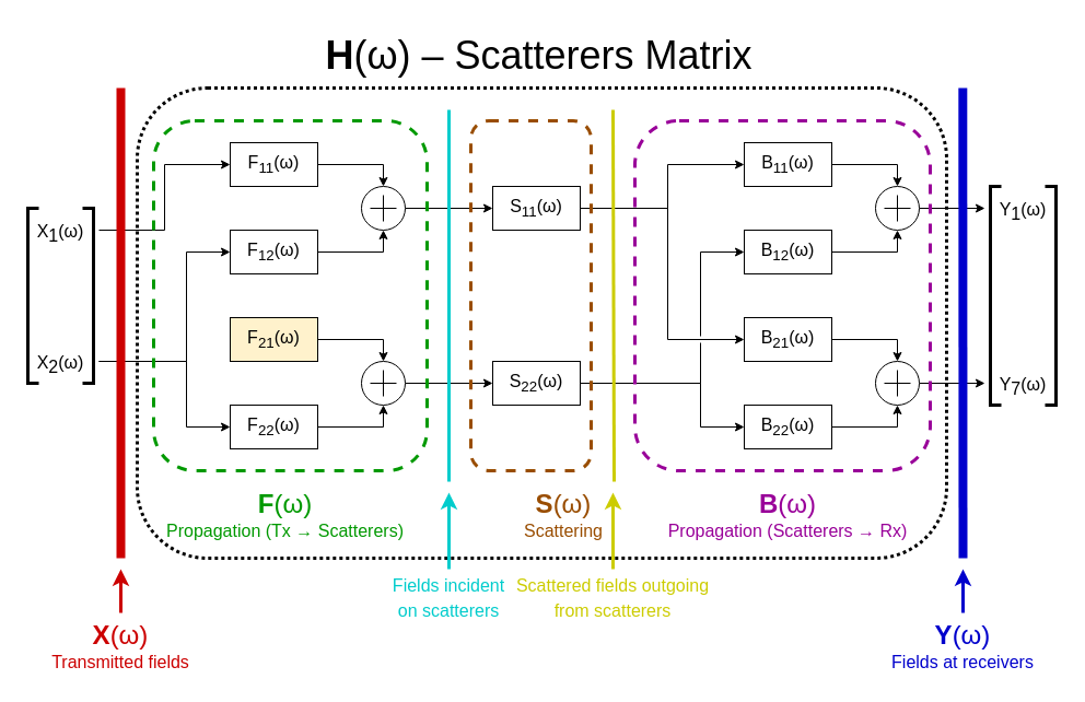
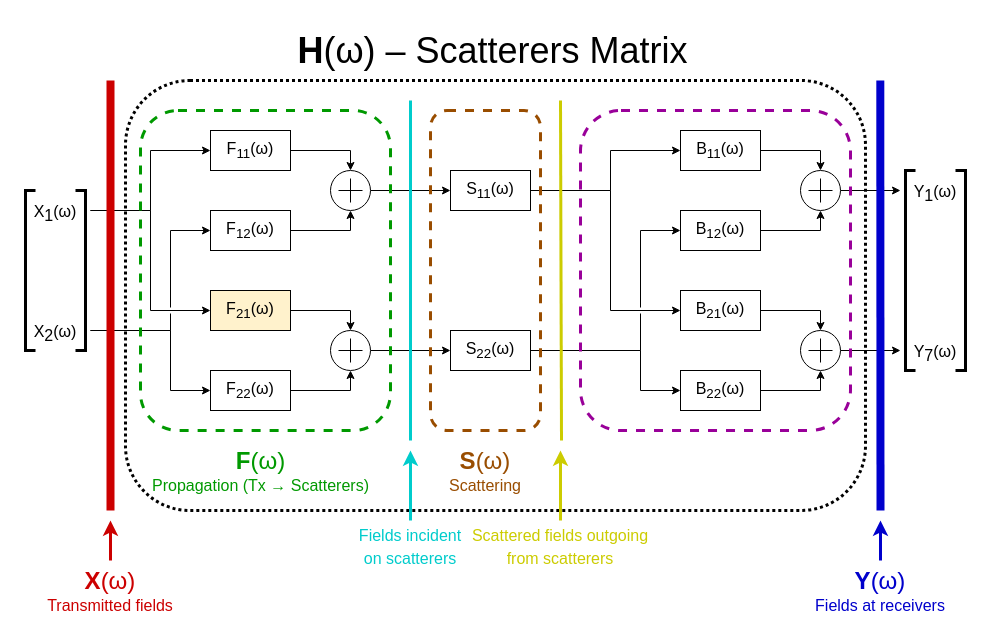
+ <mxCell id="6" style="edgeStyle=orthogonalEdgeStyle;rounded=0;jumpStyle=arc;orthogonalLoop=1;jettySize=auto;html=1;exitX=1;exitY=0.5;exitDx=0;exitDy=0;entryX=0;entryY=0.5;entryDx=0;entryDy=0;fontSize=16;" parent="1" source="7" target="14" edge="1"><mxGeometry relative="1" as="geometry"><Array as="points"><mxPoint x="90" y="210" /><mxPoint x="150" y="210" /><mxPoint x="150" y="310" /></Array></mxGeometry></mxCell>
- <mxCell id="49" value="&lt;div style=&quot;font-size: 24px;&quot;&gt;&lt;font color=&quot;#994d00&quot;&gt;&lt;span style=&quot;&quot;&gt;&lt;b&gt;S&lt;/b&gt;&lt;/span&gt;&lt;span style=&quot;&quot;&gt;(ω)&lt;/span&gt;&lt;/font&gt;&lt;/div&gt;&lt;span style=&quot;font-family: Helvetica; font-size: 16px; font-style: normal; font-variant-ligatures: normal; font-variant-caps: normal; font-weight: 400; letter-spacing: normal; orphans: 2; text-indent: 0px; text-transform: none; widows: 2; word-spacing: 0px; -webkit-text-stroke-width: 0px; background-color: rgb(248, 249, 250); text-decoration-thickness: initial; text-decoration-style: initial; text-decoration-color: initial; float: none; display: inline !important;&quot;&gt;&lt;div style=&quot;&quot;&gt;&lt;font color=&quot;#994d00&quot;&gt;Scattering&lt;/font&gt;&lt;/div&gt;&lt;/span&gt;" style="text;whiteSpace=wrap;html=1;align=center;" vertex="1" parent="1"><mxGeometry x="475" y="440" width="80" height="60" as="geometry" /></mxCell>
+ <mxCell id="49" value="&lt;div style=&quot;font-size: 24px;&quot;&gt;&lt;font color=&quot;#994d00&quot;&gt;&lt;span style=&quot;&quot;&gt;&lt;b&gt;S&lt;/b&gt;&lt;/span&gt;&lt;span style=&quot;&quot;&gt;(ω)&lt;/span&gt;&lt;/font&gt;&lt;/div&gt;&lt;span style=&quot;font-family: Helvetica; font-size: 16px; font-style: normal; font-variant-ligatures: normal; font-variant-caps: normal; font-weight: 400; letter-spacing: normal; orphans: 2; text-indent: 0px; text-transform: none; widows: 2; word-spacing: 0px; -webkit-text-stroke-width: 0px; background-color: rgb(248, 249, 250); text-decoration-thickness: initial; text-decoration-style: initial; text-decoration-color: initial; float: none; display: inline !important;&quot;&gt;&lt;div style=&quot;&quot;&gt;&lt;font color=&quot;#994d00&quot;&gt;Scattering&lt;/font&gt;&lt;/div&gt;&lt;/span&gt;" style="text;whiteSpace=wrap;html=1;align=center;" vertex="1" parent="1"><mxGeometry x="445" y="440" width="80" height="60" as="geometry" /></mxCell>
- <mxCell id="50" value="&lt;div style=&quot;font-size: 24px;&quot;&gt;&lt;font color=&quot;#990099&quot;&gt;&lt;b&gt;B&lt;/b&gt;(ω)&lt;/font&gt;&lt;/div&gt;&lt;span style=&quot;font-family: Helvetica; font-size: 16px; font-style: normal; font-variant-ligatures: normal; font-variant-caps: normal; font-weight: 400; letter-spacing: normal; orphans: 2; text-indent: 0px; text-transform: none; widows: 2; word-spacing: 0px; -webkit-text-stroke-width: 0px; background-color: rgb(248, 249, 250); text-decoration-thickness: initial; text-decoration-style: initial; text-decoration-color: initial; float: none; display: inline !important;&quot;&gt;&lt;div style=&quot;&quot;&gt;&lt;font color=&quot;#990099&quot;&gt;Propagation (Scatterers → Rx)&lt;/font&gt;&lt;/div&gt;&lt;/span&gt;" style="text;whiteSpace=wrap;html=1;align=center;" vertex="1" parent="1"><mxGeometry x="605" y="440" width="230" height="60" as="geometry" /></mxCell>
